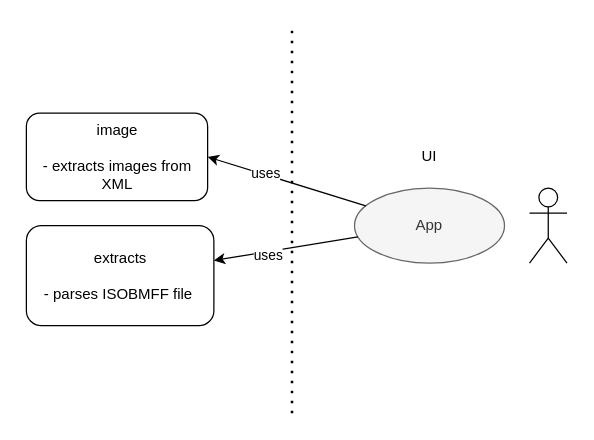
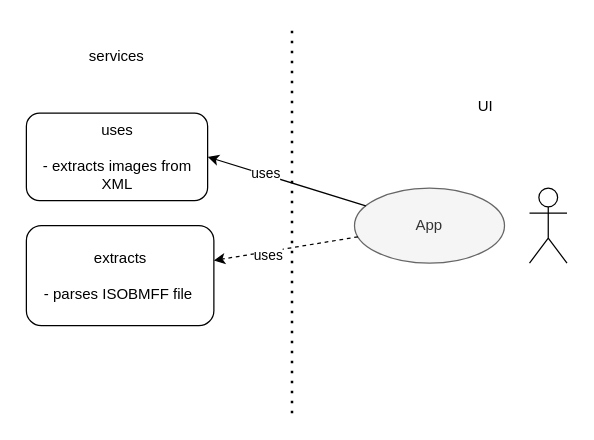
+ <mxCell id="6" value="services" style="text;html=1;strokeColor=none;fillColor=none;align=center;verticalAlign=middle;whiteSpace=wrap;rounded=0;" parent="1" vertex="1"><mxGeometry x="63" y="30" width="60" height="30" as="geometry" /></mxCell>
- <mxCell id="2" value="image&lt;br&gt;&lt;br&gt;- extracts images from XML" style="rounded=1;whiteSpace=wrap;html=1;" parent="1" vertex="1"><mxGeometry x="20.5" y="90" width="145" height="70" as="geometry" /></mxCell>
+ <mxCell id="2" value="uses&lt;br&gt;&lt;br&gt;- extracts images from XML" style="rounded=1;whiteSpace=wrap;html=1;" parent="1" vertex="1"><mxGeometry x="20.5" y="90" width="145" height="70" as="geometry" /></mxCell>
- <mxCell id="7" value="UI" style="text;html=1;strokeColor=none;fillColor=none;align=center;verticalAlign=middle;whiteSpace=wrap;rounded=0;" parent="1" vertex="1"><mxGeometry x="313" y="110" width="60" height="30" as="geometry" /></mxCell>
+ <mxCell id="7" value="UI" style="text;html=1;strokeColor=none;fillColor=none;align=center;verticalAlign=middle;whiteSpace=wrap;rounded=0;" parent="1" vertex="1"><mxGeometry x="358" y="70" width="60" height="30" as="geometry" /></mxCell>
- <mxCell id="8" value="" style="endArrow=classic;html=1;" parent="1" source="4" target="3" edge="1"><mxGeometry width="50" height="50" relative="1" as="geometry"><mxPoint x="103" y="390" as="sourcePoint" /><mxPoint x="153" y="340" as="targetPoint" /></mxGeometry></mxCell>
+ <mxCell id="8" value="" style="endArrow=classic;html=1;dashed=1;" parent="1" source="4" target="3" edge="1"><mxGeometry width="50" height="50" relative="1" as="geometry"><mxPoint x="103" y="390" as="sourcePoint" /><mxPoint x="153" y="340" as="targetPoint" /></mxGeometry></mxCell>
